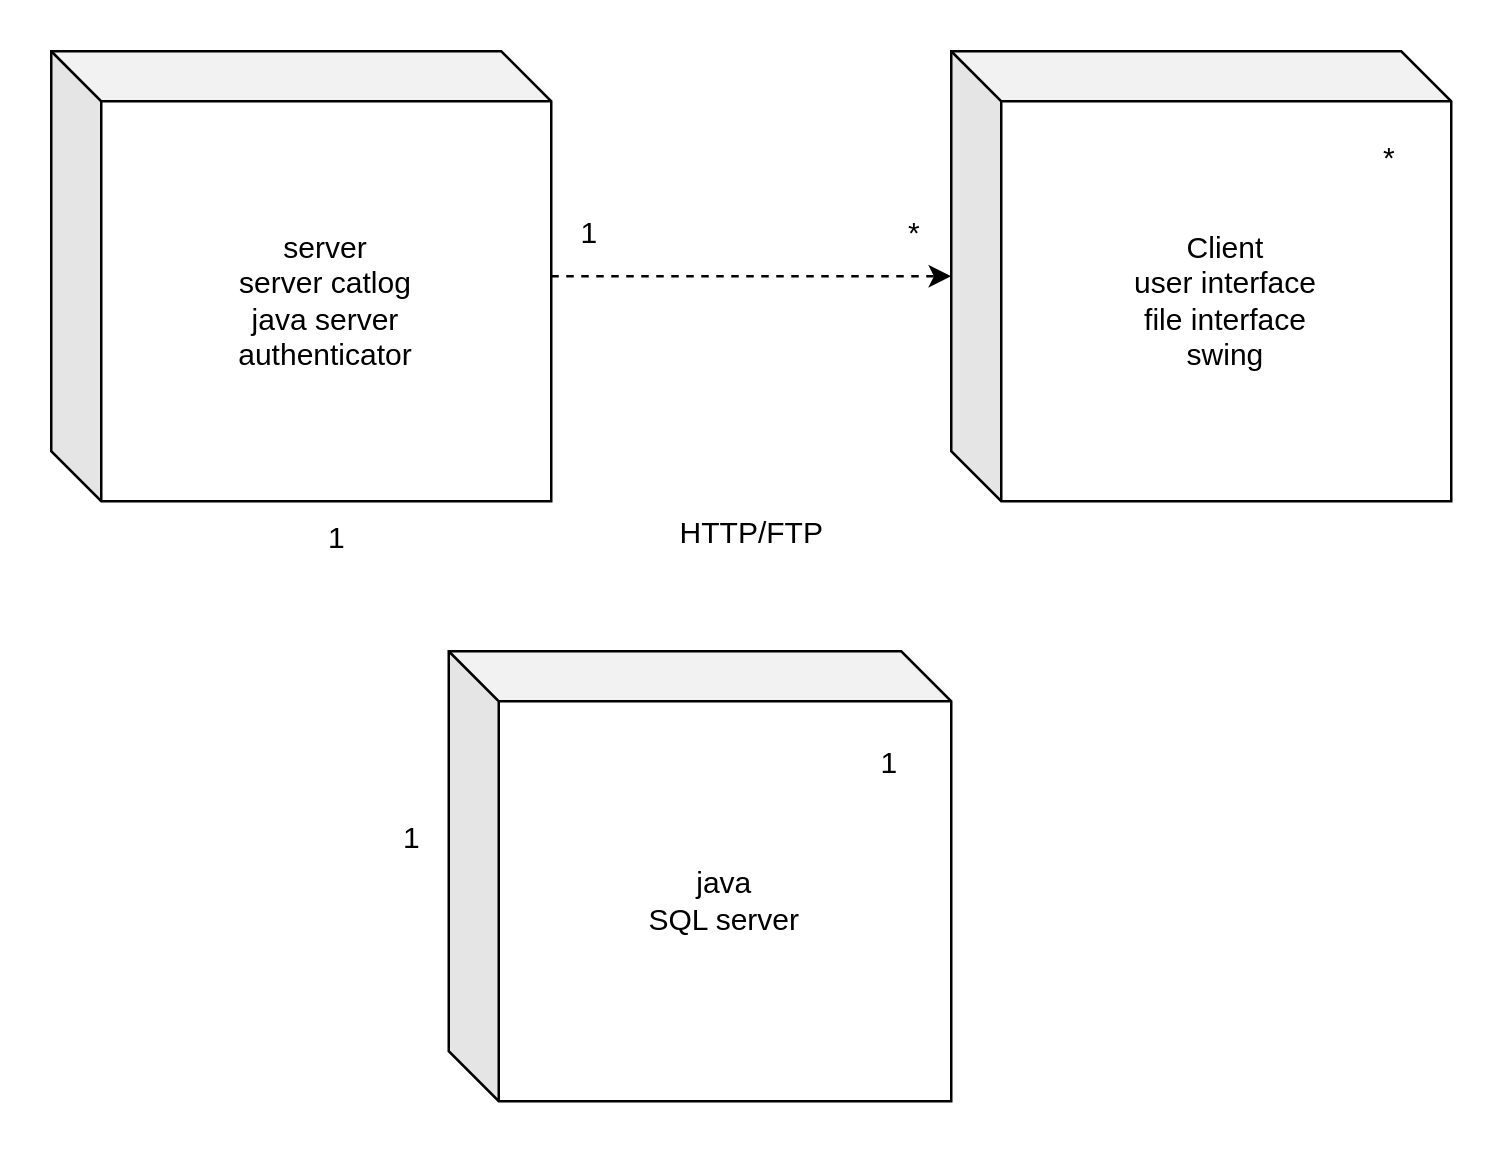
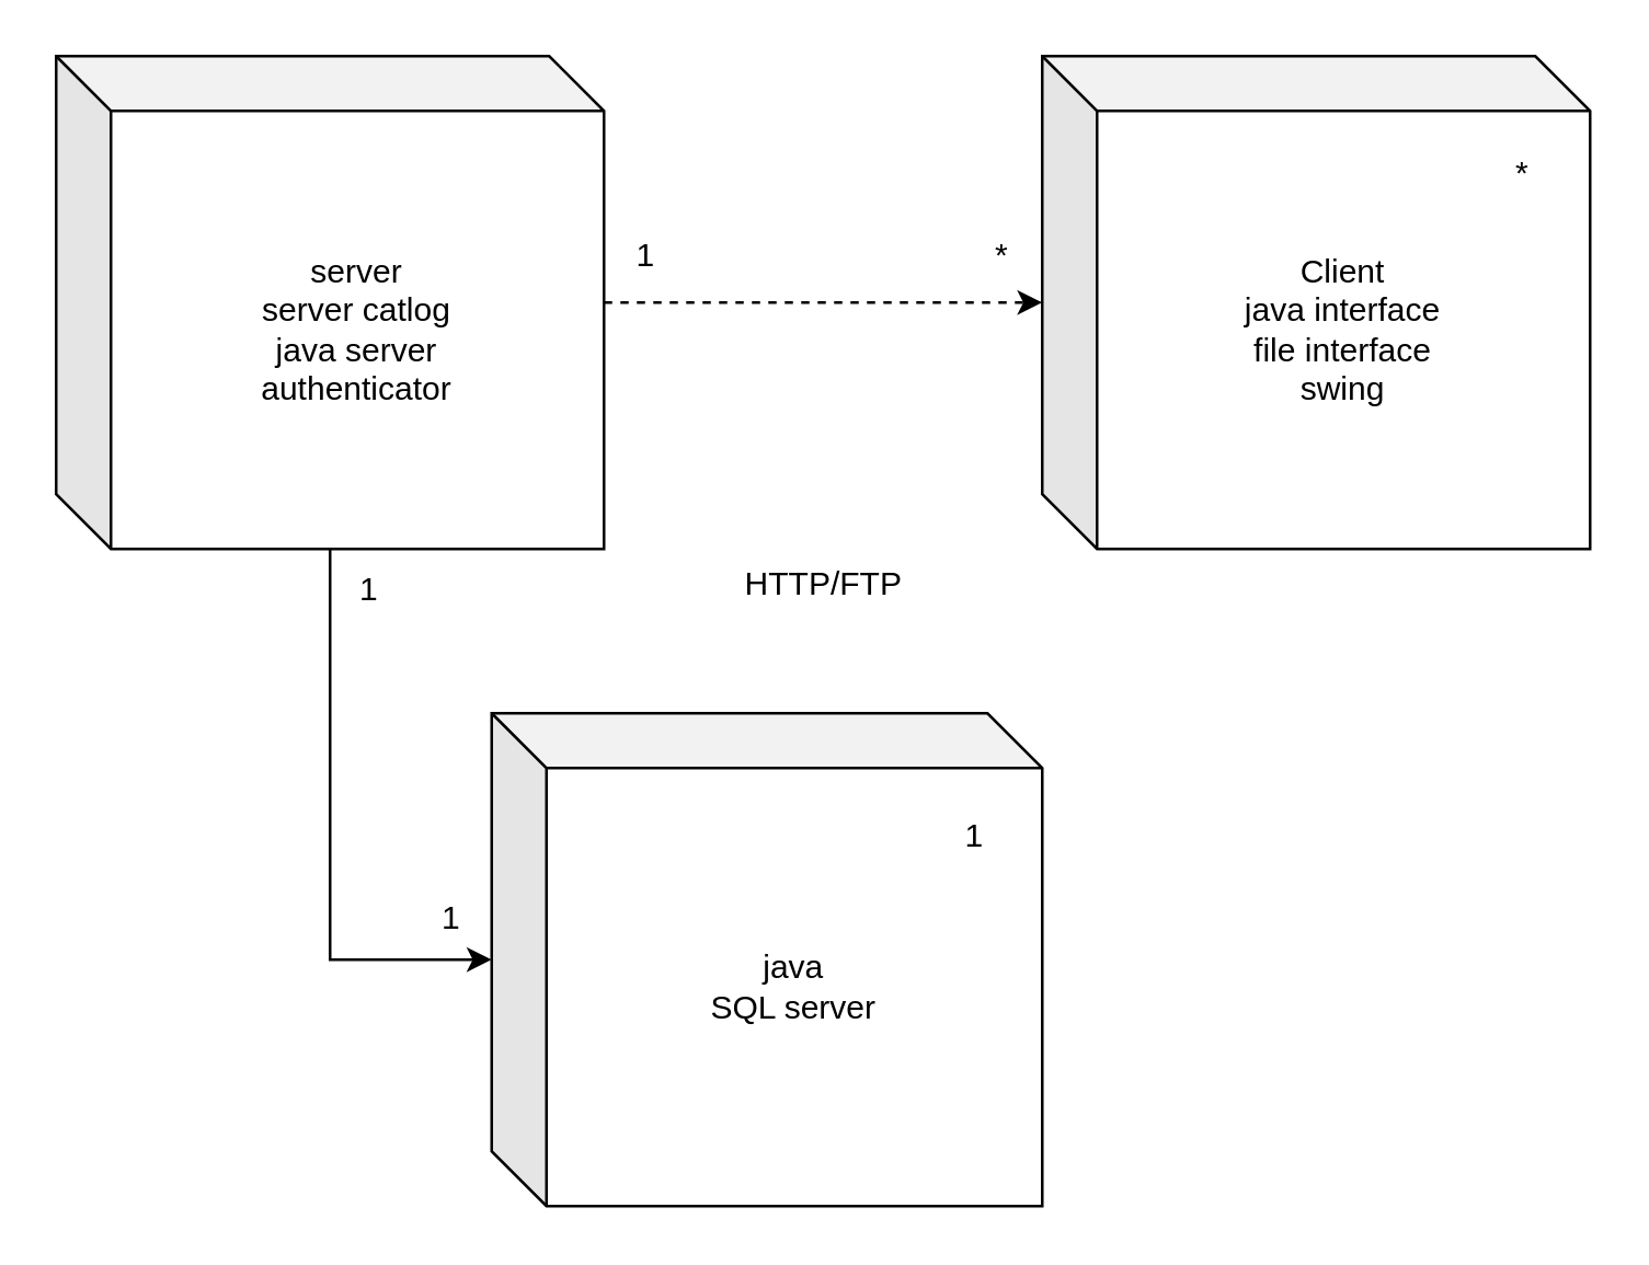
- <mxCell id="2" value="&lt;div&gt;Client&lt;/div&gt;&lt;div&gt;user interface&lt;/div&gt;&lt;div&gt;file interface&lt;/div&gt;&lt;div&gt;swing&lt;br&gt;&lt;/div&gt;" style="shape=cube;whiteSpace=wrap;html=1;boundedLbl=1;backgroundOutline=1;darkOpacity=0.05;darkOpacity2=0.1;" vertex="1" parent="1"><mxGeometry x="380" y="20" width="200" height="180" as="geometry" /></mxCell>
+ <mxCell id="2" value="&lt;div&gt;Client&lt;/div&gt;&lt;div&gt;java interface&lt;/div&gt;&lt;div&gt;file interface&lt;/div&gt;&lt;div&gt;swing&lt;br&gt;&lt;/div&gt;" style="shape=cube;whiteSpace=wrap;html=1;boundedLbl=1;backgroundOutline=1;darkOpacity=0.05;darkOpacity2=0.1;" vertex="1" parent="1"><mxGeometry x="380" y="20" width="200" height="180" as="geometry" /></mxCell>
+ <mxCell id="4" style="edgeStyle=orthogonalEdgeStyle;rounded=0;orthogonalLoop=1;jettySize=auto;html=1;" edge="1" parent="1" source="5" target="6"><mxGeometry relative="1" as="geometry"><Array as="points"><mxPoint x="120" y="350" /></Array></mxGeometry></mxCell>
